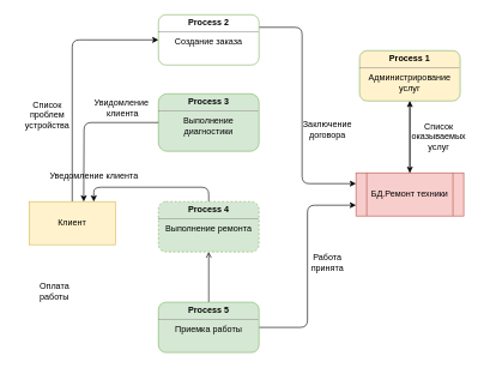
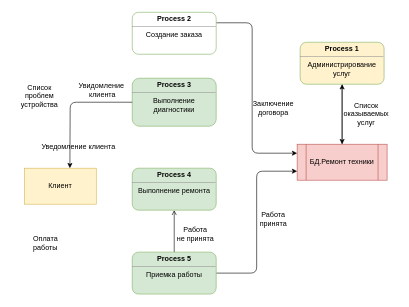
- <mxCell id="2" style="edgeStyle=orthogonalEdgeStyle;rounded=1;orthogonalLoop=1;jettySize=auto;html=1;exitX=0.5;exitY=0;exitDx=0;exitDy=0;entryX=0;entryY=0.5;entryDx=0;entryDy=0;" edge="1" parent="1" source="3" target="13"><mxGeometry relative="1" as="geometry" /></mxCell>
- <mxCell id="9" style="edgeStyle=orthogonalEdgeStyle;rounded=1;orthogonalLoop=1;jettySize=auto;html=1;exitX=0.5;exitY=0;exitDx=0;exitDy=0;entryX=0.75;entryY=0;entryDx=0;entryDy=0;" edge="1" parent="1" source="10" target="3"><mxGeometry relative="1" as="geometry" /></mxCell>
- <mxCell id="10" value="&lt;p style=&quot;margin:0px;margin-top:4px;text-align:center;&quot;&gt;&lt;b&gt;Process 4&lt;/b&gt;&lt;/p&gt;&lt;hr size=&quot;1&quot;&gt;&lt;div style=&quot;text-align: center; height: 2px;&quot;&gt;Выполнение ремонта&lt;/div&gt;" style="verticalAlign=top;align=left;overflow=fill;fontSize=12;fontFamily=Helvetica;html=1;whiteSpace=wrap;rounded=1;fillColor=#d5e8d4;strokeColor=#82b366;dashed=1;" vertex="1" parent="1"><mxGeometry x="220" y="280" width="140" height="70" as="geometry" /></mxCell>
+ <mxCell id="10" value="&lt;p style=&quot;margin:0px;margin-top:4px;text-align:center;&quot;&gt;&lt;b&gt;Process 4&lt;/b&gt;&lt;/p&gt;&lt;hr size=&quot;1&quot;&gt;&lt;div style=&quot;text-align: center; height: 2px;&quot;&gt;Выполнение ремонта&lt;/div&gt;" style="verticalAlign=top;align=left;overflow=fill;fontSize=12;fontFamily=Helvetica;html=1;whiteSpace=wrap;rounded=1;fillColor=#d5e8d4;strokeColor=#82b366;" vertex="1" parent="1"><mxGeometry x="220" y="280" width="140" height="70" as="geometry" /></mxCell>
+ <mxCell id="19" value="Работа &lt;br&gt;не принята" style="text;html=1;align=center;verticalAlign=middle;resizable=0;points=[];autosize=1;strokeColor=none;fillColor=none;" vertex="1" parent="1"><mxGeometry x="280" y="370" width="90" height="40" as="geometry" /></mxCell>
